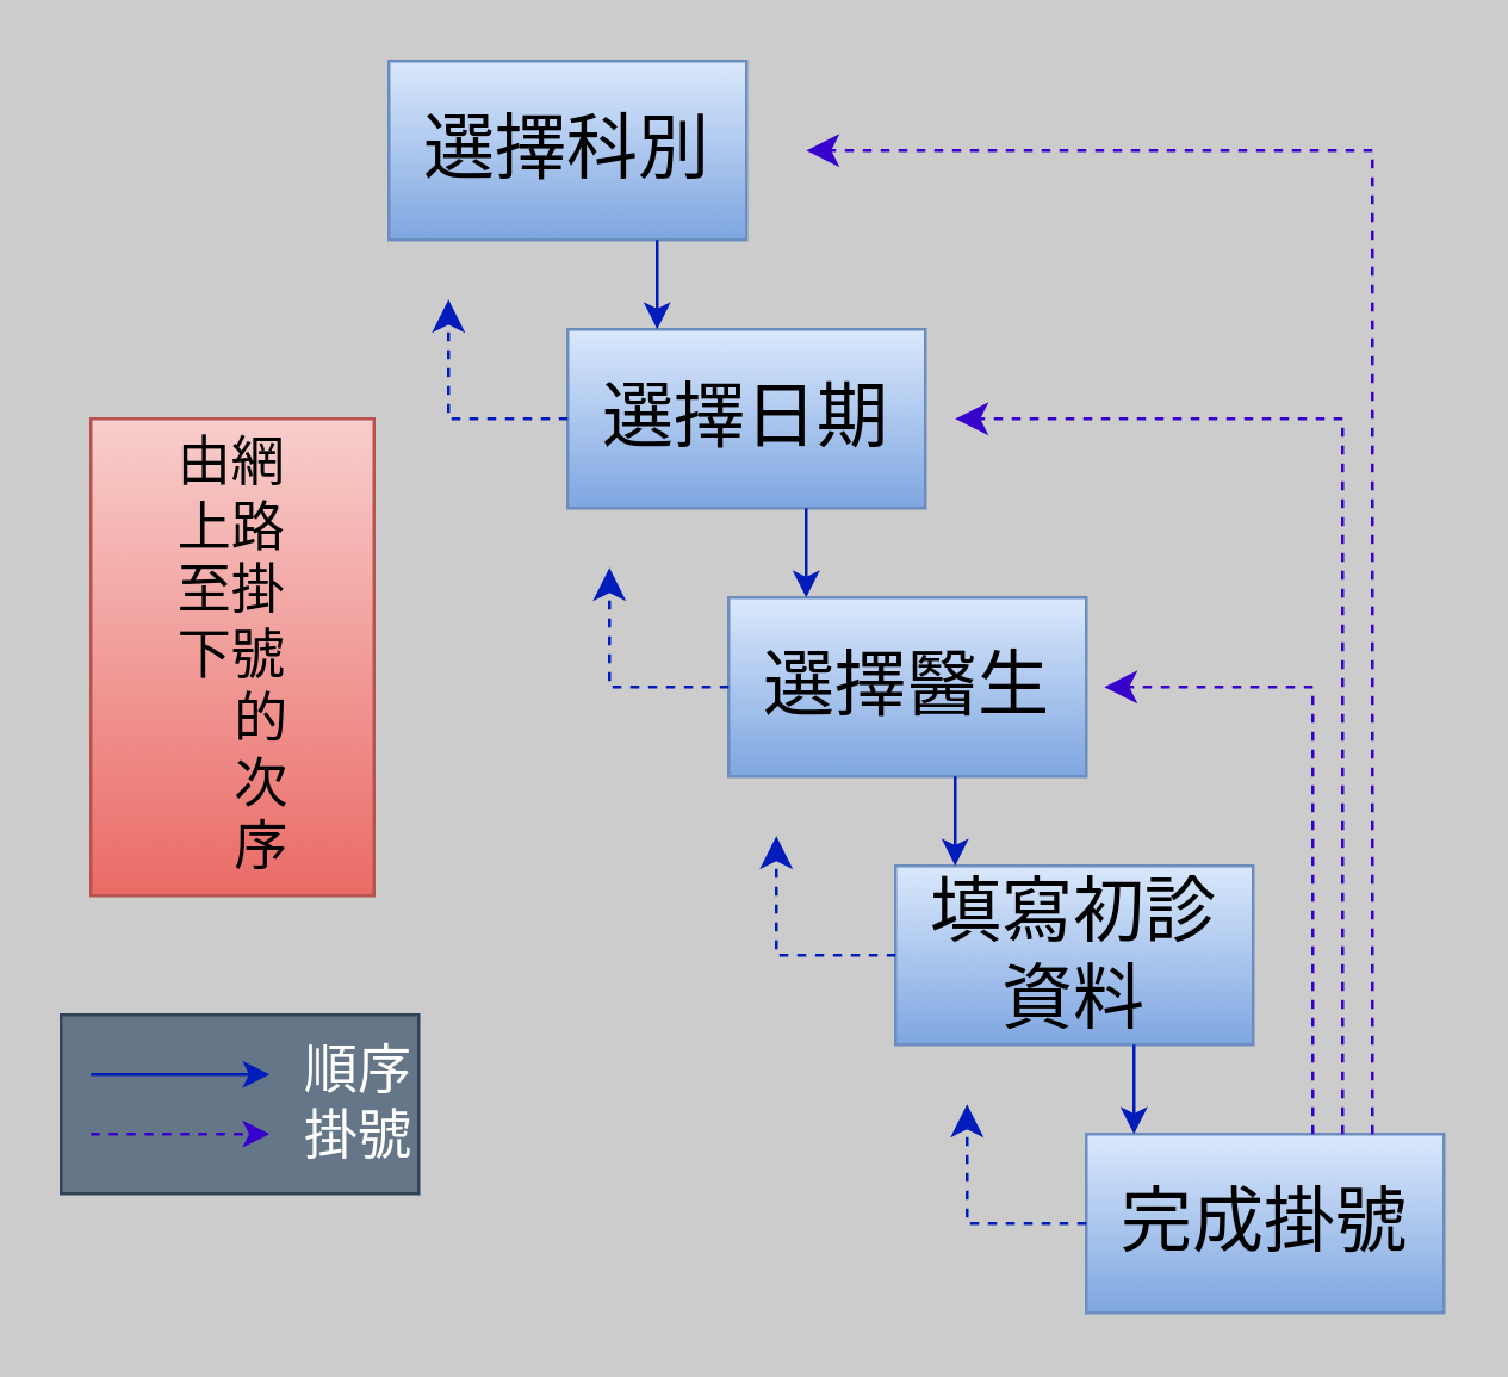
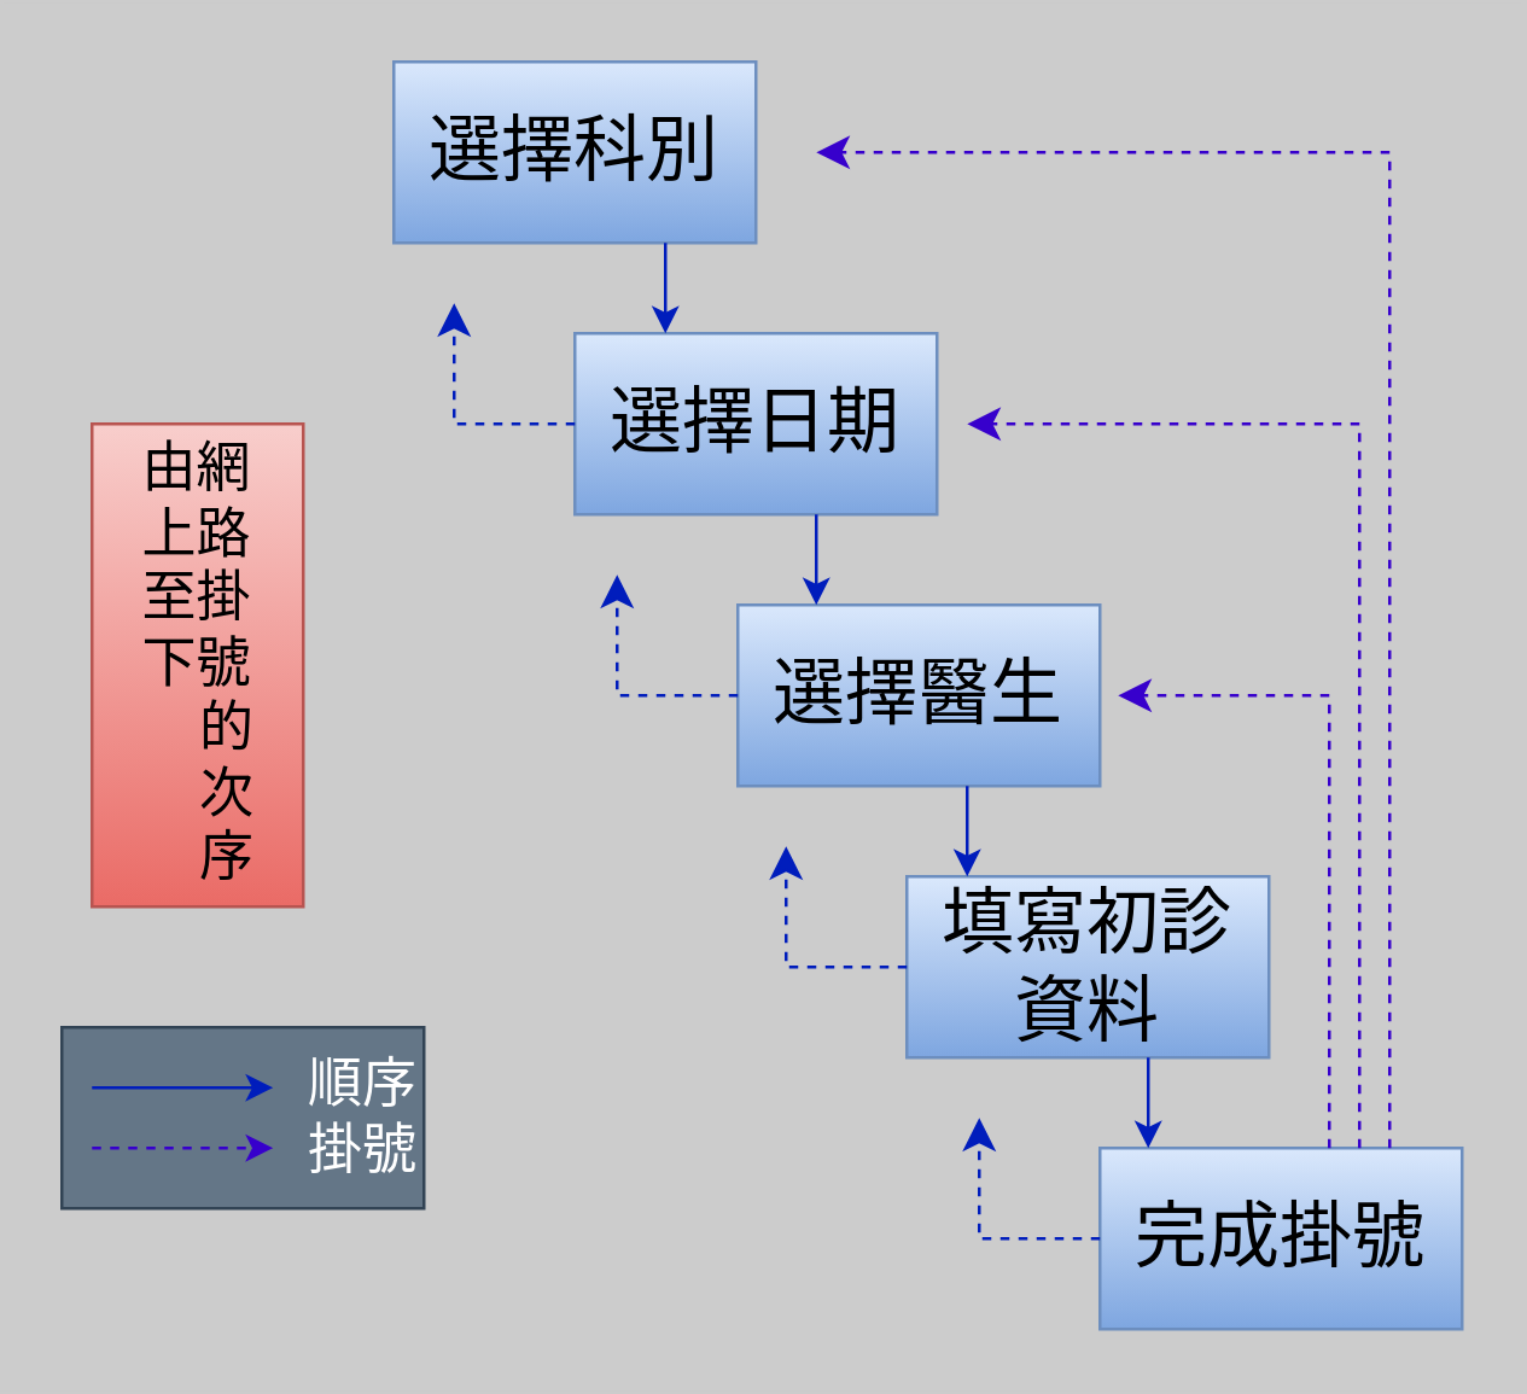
- <mxCell id="21" value="由網&lt;br&gt;上路&lt;br&gt;至掛&lt;br&gt;下號&lt;br&gt;&amp;nbsp; &amp;nbsp; 的&lt;br&gt;&amp;nbsp; &amp;nbsp; 次&lt;br&gt;&amp;nbsp; &amp;nbsp; 序" style="rounded=0;whiteSpace=wrap;html=1;fontSize=18;strokeColor=#b85450;fillColor=#f8cecc;gradientColor=#ea6b66;" parent="1" vertex="1"><mxGeometry x="30" y="140" width="95" height="160" as="geometry" /></mxCell>
+ <mxCell id="21" value="由網&lt;br&gt;上路&lt;br&gt;至掛&lt;br&gt;下號&lt;br&gt;&amp;nbsp; &amp;nbsp; 的&lt;br&gt;&amp;nbsp; &amp;nbsp; 次&lt;br&gt;&amp;nbsp; &amp;nbsp; 序" style="rounded=0;whiteSpace=wrap;html=1;fontSize=18;strokeColor=#b85450;fillColor=#f8cecc;gradientColor=#ea6b66;" parent="1" vertex="1"><mxGeometry x="30" y="140" width="70" height="160" as="geometry" /></mxCell>
